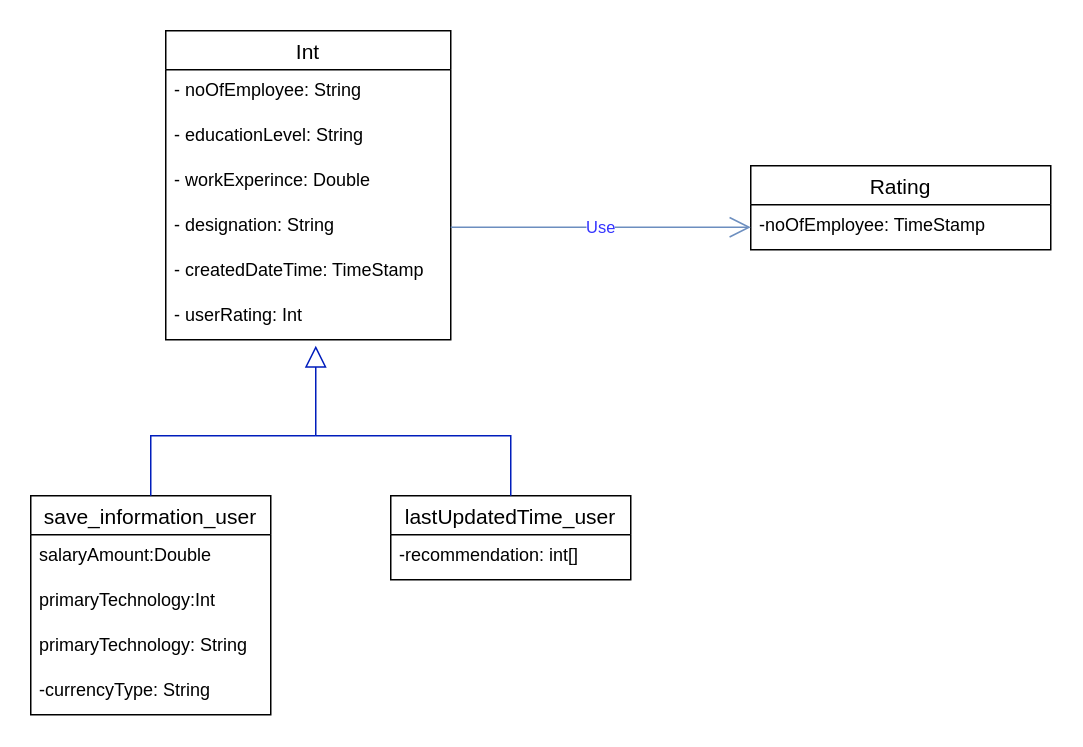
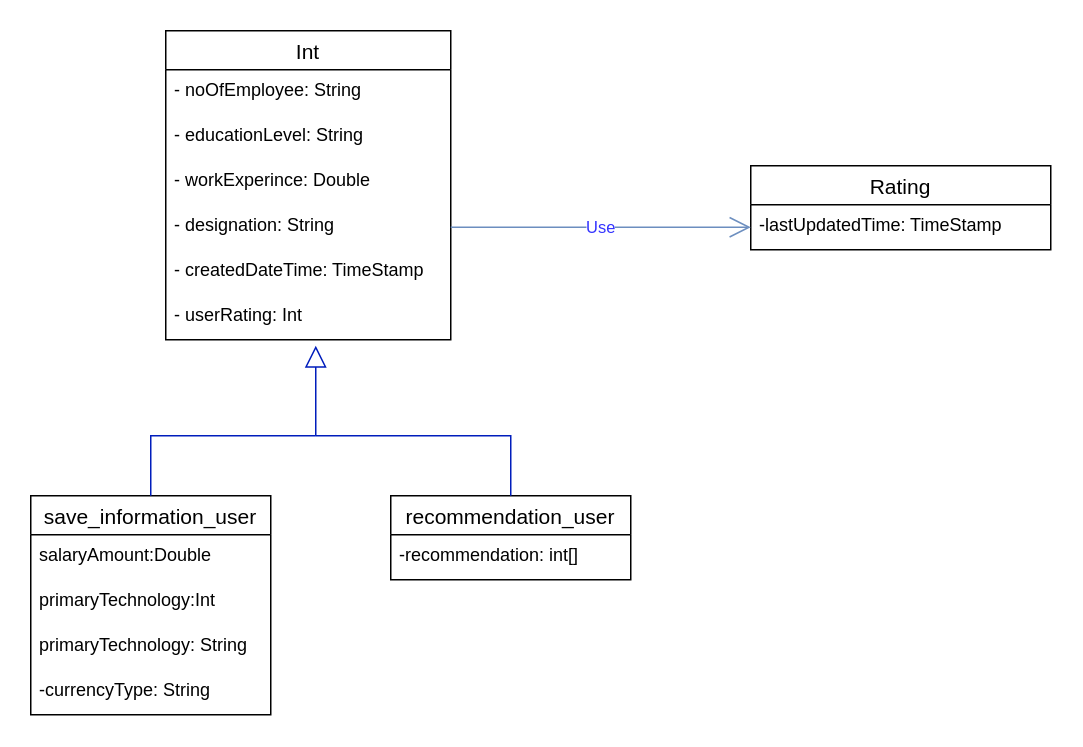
- <mxCell id="20" value="-noOfEmployee: TimeStamp" style="text;strokeColor=none;fillColor=none;spacingLeft=4;spacingRight=4;overflow=hidden;rotatable=0;points=[[0,0.5],[1,0.5]];portConstraint=eastwest;fontSize=12;" vertex="1" parent="19"><mxGeometry y="26" width="200" height="30" as="geometry" /></mxCell>
+ <mxCell id="20" value="-lastUpdatedTime: TimeStamp" style="text;strokeColor=none;fillColor=none;spacingLeft=4;spacingRight=4;overflow=hidden;rotatable=0;points=[[0,0.5],[1,0.5]];portConstraint=eastwest;fontSize=12;" vertex="1" parent="19"><mxGeometry y="26" width="200" height="30" as="geometry" /></mxCell>
- <mxCell id="14" value="lastUpdatedTime_user" style="swimlane;fontStyle=0;childLayout=stackLayout;horizontal=1;startSize=26;horizontalStack=0;resizeParent=1;resizeParentMax=0;resizeLast=0;collapsible=1;marginBottom=0;align=center;fontSize=14;" parent="1" vertex="1"><mxGeometry x="260" y="330" width="160" height="56" as="geometry" /></mxCell>
+ <mxCell id="14" value="recommendation_user" style="swimlane;fontStyle=0;childLayout=stackLayout;horizontal=1;startSize=26;horizontalStack=0;resizeParent=1;resizeParentMax=0;resizeLast=0;collapsible=1;marginBottom=0;align=center;fontSize=14;" parent="1" vertex="1"><mxGeometry x="260" y="330" width="160" height="56" as="geometry" /></mxCell>
